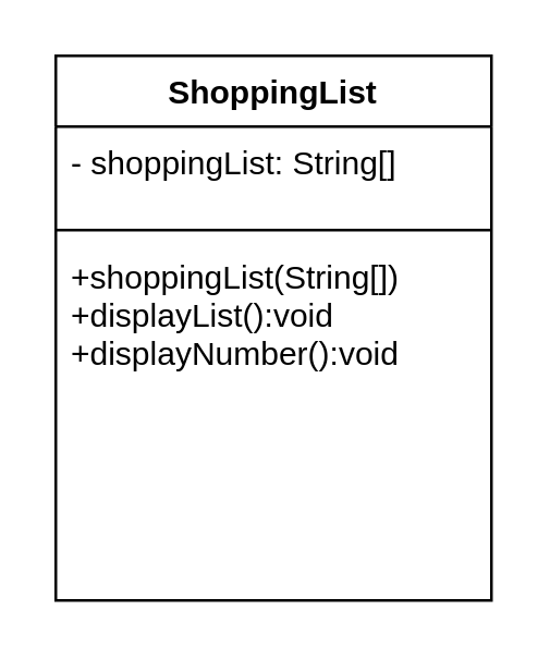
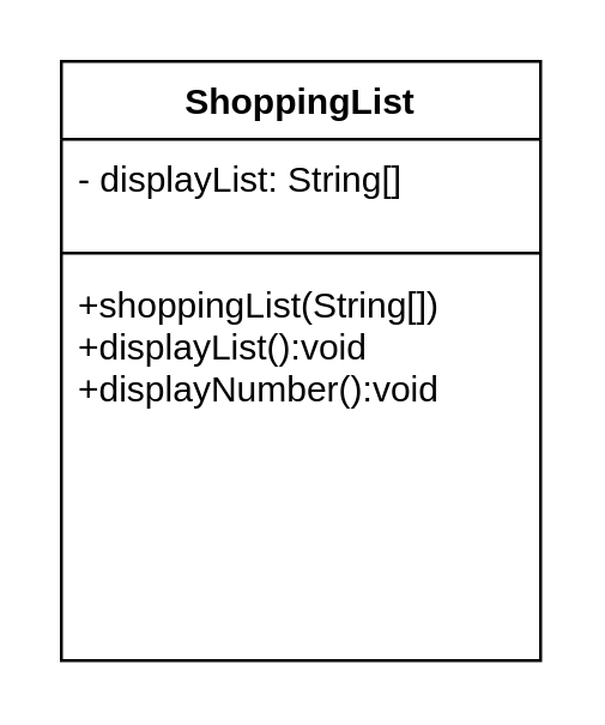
- <mxCell id="3" value="- shoppingList: String[]&#10;" style="text;strokeColor=none;fillColor=none;align=left;verticalAlign=top;spacingLeft=4;spacingRight=4;overflow=hidden;rotatable=0;points=[[0,0.5],[1,0.5]];portConstraint=eastwest;" vertex="1" parent="2"><mxGeometry y="26" width="160" height="34" as="geometry" /></mxCell>
+ <mxCell id="3" value="- displayList: String[]&#10;" style="text;strokeColor=none;fillColor=none;align=left;verticalAlign=top;spacingLeft=4;spacingRight=4;overflow=hidden;rotatable=0;points=[[0,0.5],[1,0.5]];portConstraint=eastwest;" vertex="1" parent="2"><mxGeometry y="26" width="160" height="34" as="geometry" /></mxCell>
